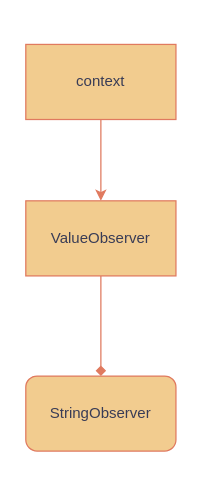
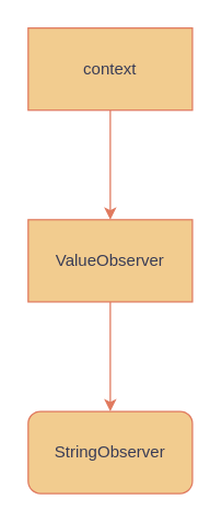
- <mxCell id="3" value="context" style="whiteSpace=wrap;html=1;labelBackgroundColor=none;fillColor=#F2CC8F;strokeColor=#E07A5F;fontColor=#393C56;" parent="1" vertex="1"><mxGeometry x="20" y="35" width="120" height="60" as="geometry" /></mxCell>
+ <mxCell id="3" value="context" style="whiteSpace=wrap;html=1;labelBackgroundColor=none;fillColor=#F2CC8F;strokeColor=#E07A5F;fontColor=#393C56;" parent="1" vertex="1"><mxGeometry x="20" y="20" width="120" height="60" as="geometry" /></mxCell>
- <mxCell id="4" value="" style="edgeStyle=orthogonalEdgeStyle;rounded=0;orthogonalLoop=1;jettySize=auto;html=1;strokeColor=#E07A5F;fontColor=#393C56;fillColor=#F2CC8F;endArrow=diamond;" edge="1" parent="1" source="5" target="6"><mxGeometry relative="1" as="geometry" /></mxCell>
+ <mxCell id="4" value="" style="edgeStyle=orthogonalEdgeStyle;rounded=0;orthogonalLoop=1;jettySize=auto;html=1;strokeColor=#E07A5F;fontColor=#393C56;fillColor=#F2CC8F;" edge="1" parent="1" source="5" target="6"><mxGeometry relative="1" as="geometry" /></mxCell>
